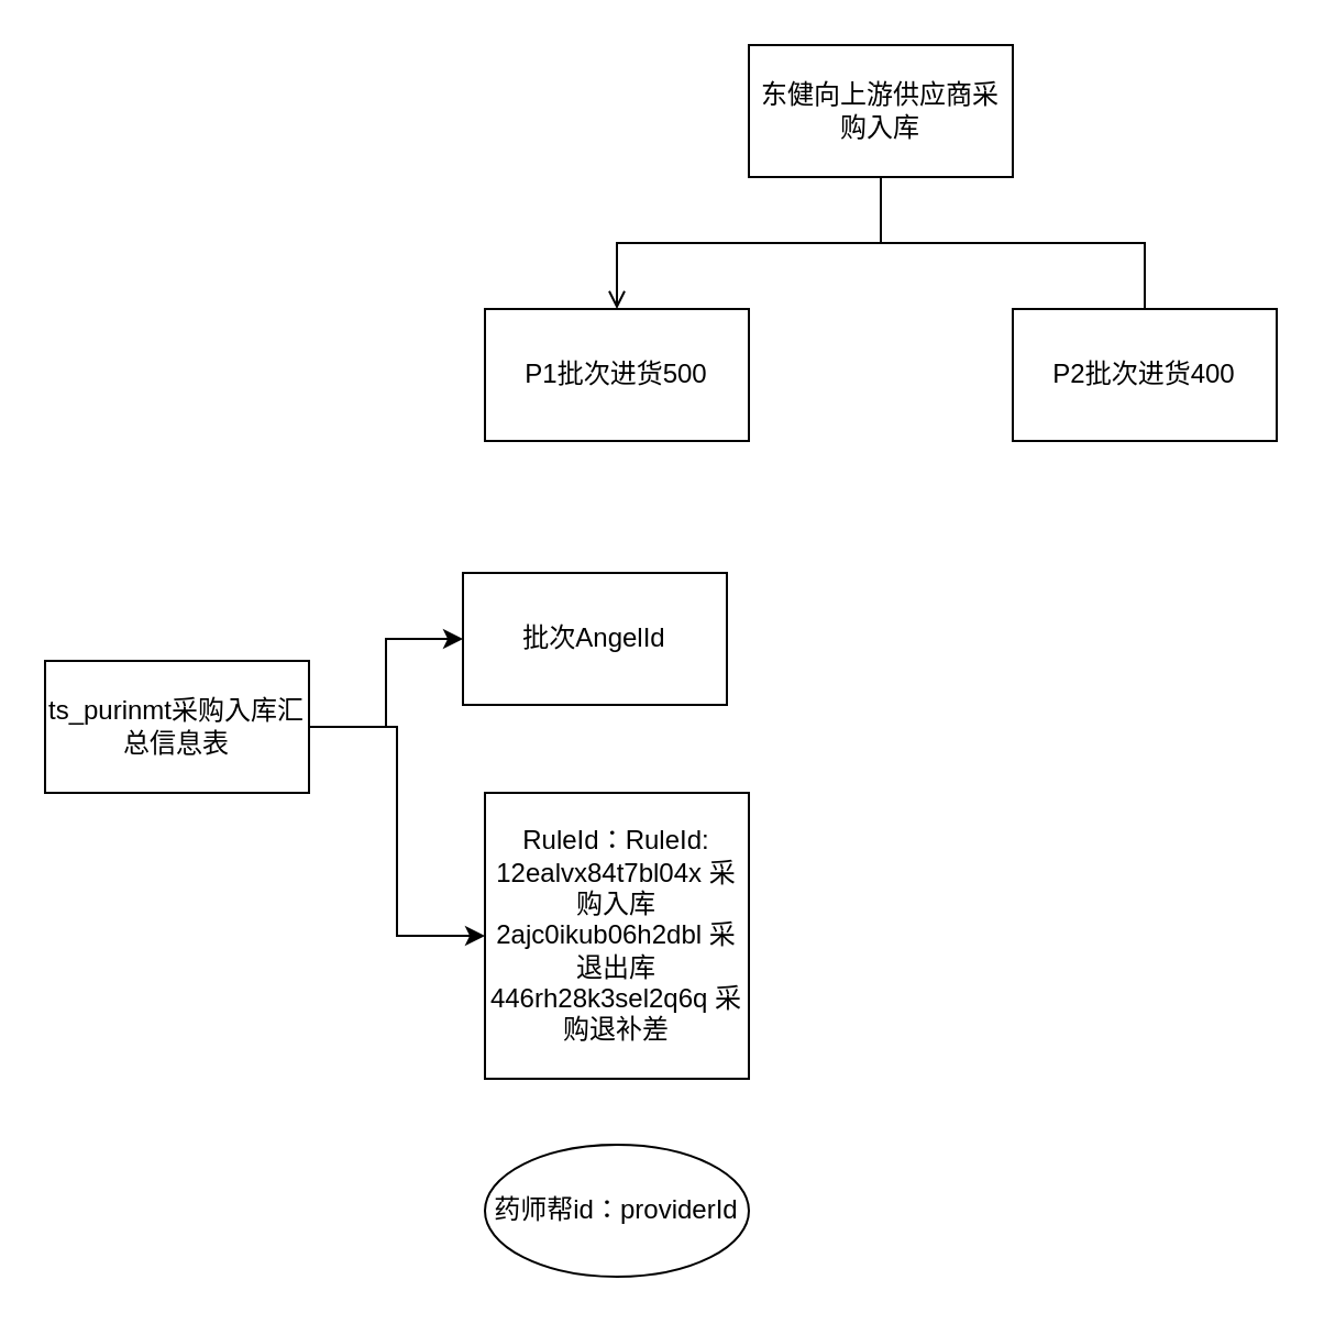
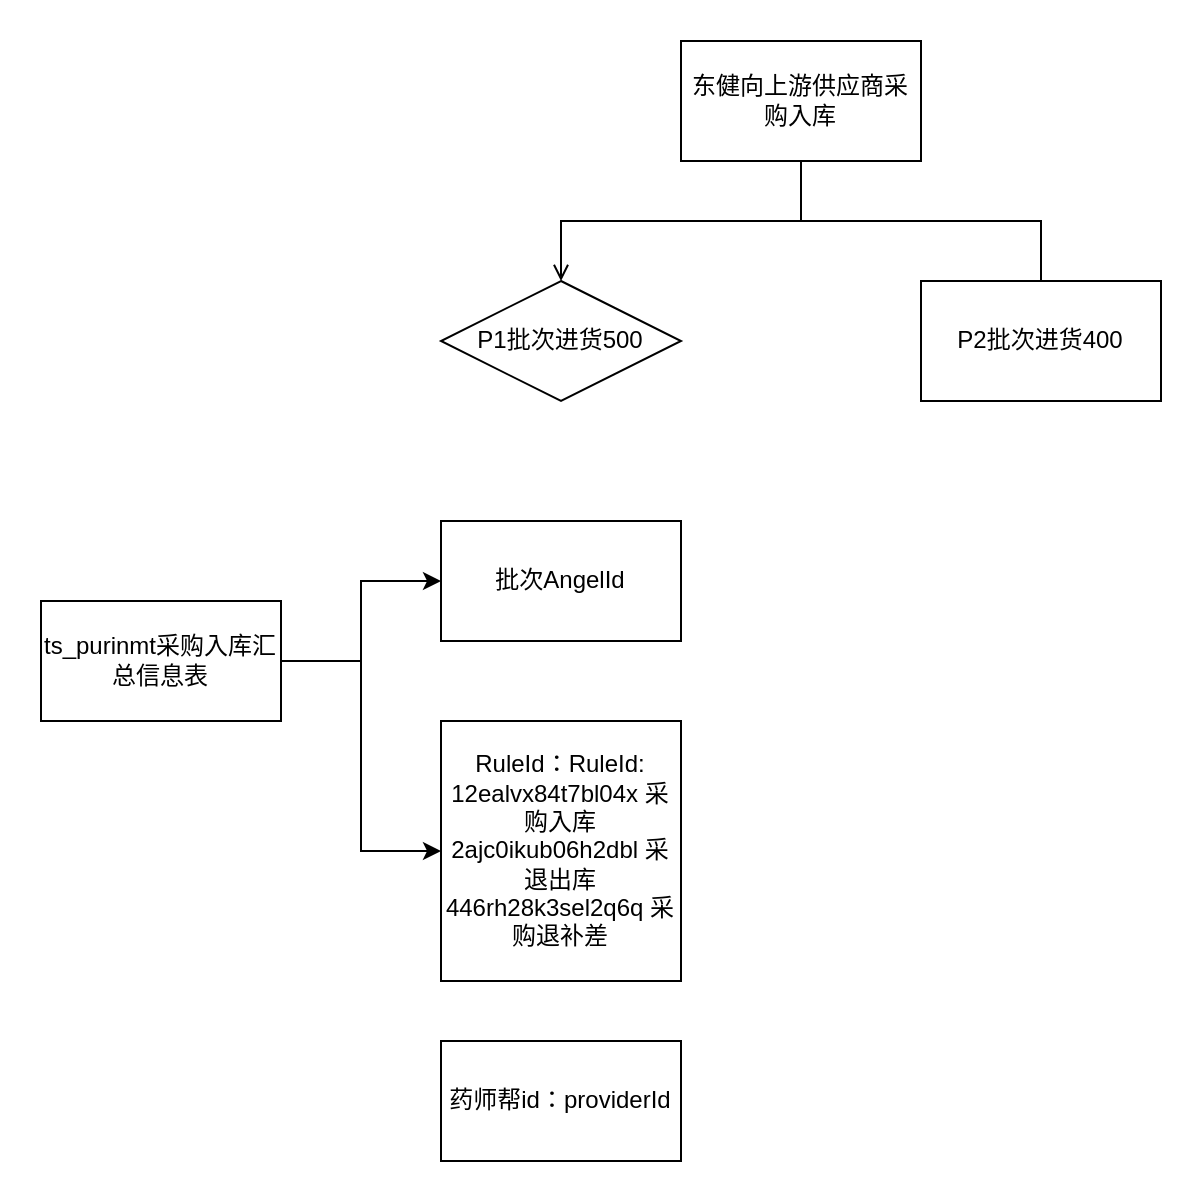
- <mxCell id="5" value="P1批次进货500" style="rounded=0;whiteSpace=wrap;html=1;" vertex="1" parent="1"><mxGeometry x="220" y="140" width="120" height="60" as="geometry" /></mxCell>
+ <mxCell id="5" value="P1批次进货500" style="rhombus;whiteSpace=wrap;html=1;" vertex="1" parent="1"><mxGeometry x="220" y="140" width="120" height="60" as="geometry" /></mxCell>
- <mxCell id="10" value="批次AngelId" style="rounded=0;whiteSpace=wrap;html=1;" vertex="1" parent="1"><mxGeometry x="210" y="260" width="120" height="60" as="geometry" /></mxCell>
+ <mxCell id="10" value="批次AngelId" style="rounded=0;whiteSpace=wrap;html=1;" vertex="1" parent="1"><mxGeometry x="220" y="260" width="120" height="60" as="geometry" /></mxCell>
- <mxCell id="12" value="药师帮id：providerId" style="ellipse;whiteSpace=wrap;html=1;" vertex="1" parent="1"><mxGeometry x="220" y="520" width="120" height="60" as="geometry" /></mxCell>
+ <mxCell id="12" value="药师帮id：providerId" style="rounded=0;whiteSpace=wrap;html=1;" vertex="1" parent="1"><mxGeometry x="220" y="520" width="120" height="60" as="geometry" /></mxCell>
